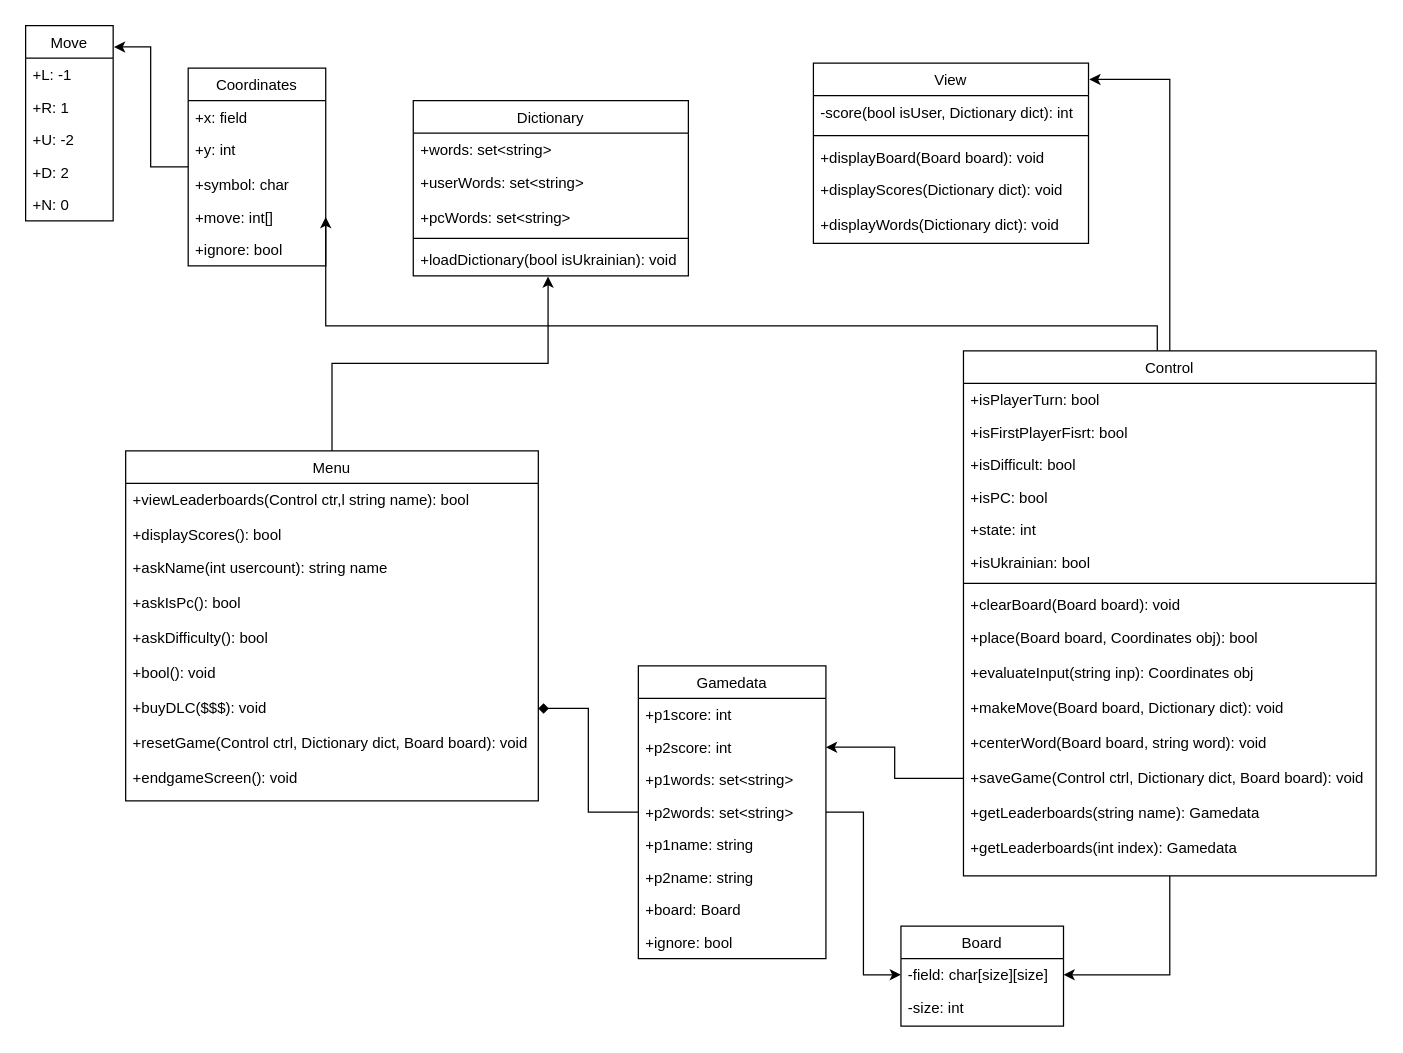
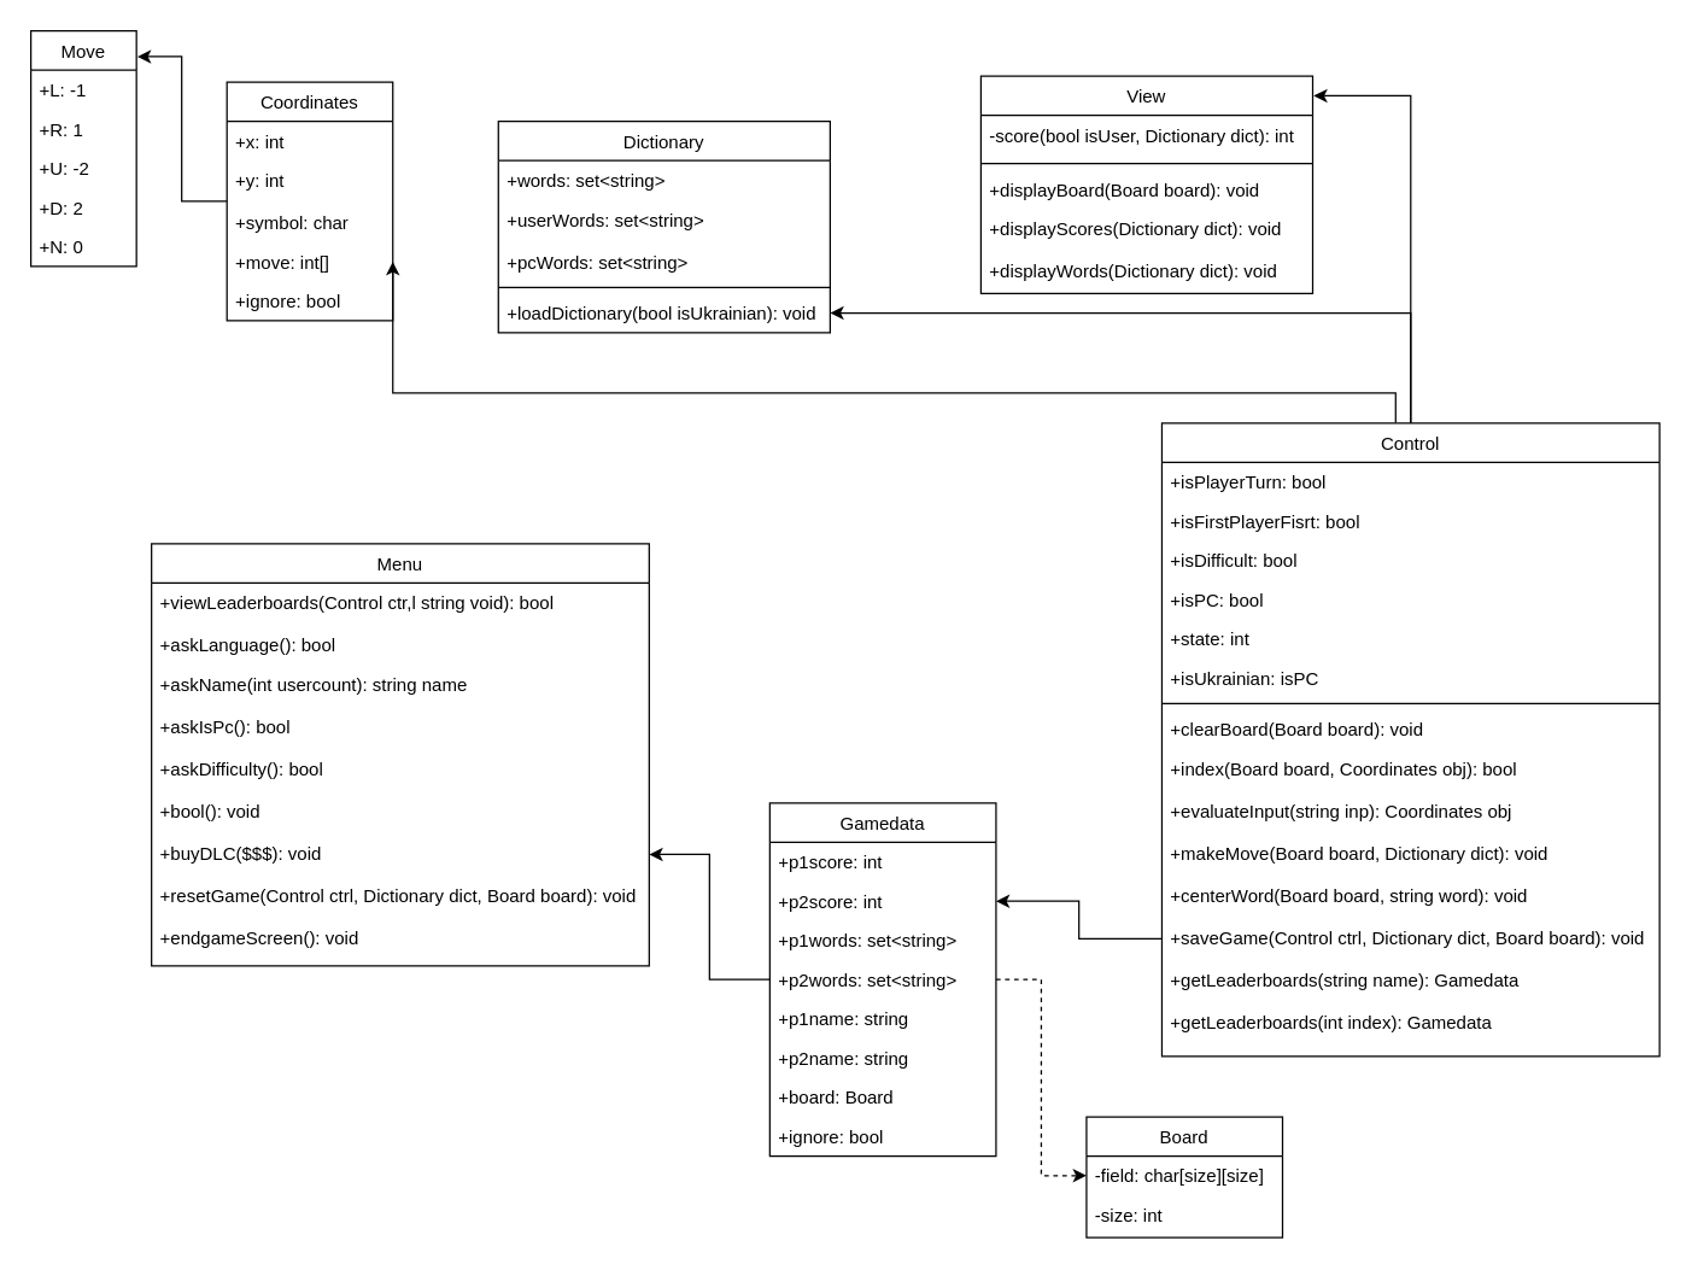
- <mxCell id="12" value="+x: field" style="text;align=left;verticalAlign=top;spacingLeft=4;spacingRight=4;overflow=hidden;rotatable=0;points=[[0,0.5],[1,0.5]];portConstraint=eastwest;" parent="11" vertex="1"><mxGeometry y="26" width="110" height="26" as="geometry" /></mxCell>
+ <mxCell id="12" value="+x: int" style="text;align=left;verticalAlign=top;spacingLeft=4;spacingRight=4;overflow=hidden;rotatable=0;points=[[0,0.5],[1,0.5]];portConstraint=eastwest;" parent="11" vertex="1"><mxGeometry y="26" width="110" height="26" as="geometry" /></mxCell>
+ <mxCell id="23" style="edgeStyle=orthogonalEdgeStyle;rounded=0;orthogonalLoop=1;jettySize=auto;html=1;entryX=1;entryY=0.5;entryDx=0;entryDy=0;" parent="1" source="26" target="7" edge="1"><mxGeometry relative="1" as="geometry" /></mxCell>
- <mxCell id="52" style="edgeStyle=orthogonalEdgeStyle;rounded=0;orthogonalLoop=1;jettySize=auto;html=1;entryX=0.49;entryY=1.023;entryDx=0;entryDy=0;entryPerimeter=0;" parent="1" source="42" target="7" edge="1"><mxGeometry relative="1" as="geometry" /></mxCell>
- <mxCell id="43" value="+viewLeaderboards(Control ctr,l string name): bool" style="text;align=left;verticalAlign=top;spacingLeft=4;spacingRight=4;overflow=hidden;rotatable=0;points=[[0,0.5],[1,0.5]];portConstraint=eastwest;" parent="42" vertex="1"><mxGeometry y="26" width="330" height="28" as="geometry" /></mxCell>
+ <mxCell id="43" value="+viewLeaderboards(Control ctr,l string void): bool" style="text;align=left;verticalAlign=top;spacingLeft=4;spacingRight=4;overflow=hidden;rotatable=0;points=[[0,0.5],[1,0.5]];portConstraint=eastwest;" parent="42" vertex="1"><mxGeometry y="26" width="330" height="28" as="geometry" /></mxCell>
- <mxCell id="44" value="+displayScores(): bool" style="text;align=left;verticalAlign=top;spacingLeft=4;spacingRight=4;overflow=hidden;rotatable=0;points=[[0,0.5],[1,0.5]];portConstraint=eastwest;" parent="42" vertex="1"><mxGeometry y="54" width="330" height="26" as="geometry" /></mxCell>
+ <mxCell id="44" value="+askLanguage(): bool" style="text;align=left;verticalAlign=top;spacingLeft=4;spacingRight=4;overflow=hidden;rotatable=0;points=[[0,0.5],[1,0.5]];portConstraint=eastwest;" parent="42" vertex="1"><mxGeometry y="54" width="330" height="26" as="geometry" /></mxCell>
- <mxCell id="32" value="+isUkrainian: bool" style="text;align=left;verticalAlign=top;spacingLeft=4;spacingRight=4;overflow=hidden;rotatable=0;points=[[0,0.5],[1,0.5]];portConstraint=eastwest;" parent="26" vertex="1"><mxGeometry y="156" width="330" height="26" as="geometry" /></mxCell>
+ <mxCell id="32" value="+isUkrainian: isPC" style="text;align=left;verticalAlign=top;spacingLeft=4;spacingRight=4;overflow=hidden;rotatable=0;points=[[0,0.5],[1,0.5]];portConstraint=eastwest;" parent="26" vertex="1"><mxGeometry y="156" width="330" height="26" as="geometry" /></mxCell>
- <mxCell id="35" value="+place(Board board, Coordinates obj): bool" style="text;align=left;verticalAlign=top;spacingLeft=4;spacingRight=4;overflow=hidden;rotatable=0;points=[[0,0.5],[1,0.5]];portConstraint=eastwest;" parent="26" vertex="1"><mxGeometry y="216" width="330" height="28" as="geometry" /></mxCell>
+ <mxCell id="35" value="+index(Board board, Coordinates obj): bool" style="text;align=left;verticalAlign=top;spacingLeft=4;spacingRight=4;overflow=hidden;rotatable=0;points=[[0,0.5],[1,0.5]];portConstraint=eastwest;" parent="26" vertex="1"><mxGeometry y="216" width="330" height="28" as="geometry" /></mxCell>
- <mxCell id="55" style="edgeStyle=orthogonalEdgeStyle;rounded=0;orthogonalLoop=1;jettySize=auto;html=1;entryX=1;entryY=0.5;entryDx=0;entryDy=0;endArrow=diamond;" edge="1" parent="1" source="56" target="49"><mxGeometry relative="1" as="geometry" /></mxCell>
+ <mxCell id="55" style="edgeStyle=orthogonalEdgeStyle;rounded=0;orthogonalLoop=1;jettySize=auto;html=1;entryX=1;entryY=0.5;entryDx=0;entryDy=0;" edge="1" parent="1" source="56" target="49"><mxGeometry relative="1" as="geometry" /></mxCell>
- <mxCell id="54" style="edgeStyle=orthogonalEdgeStyle;rounded=0;orthogonalLoop=1;jettySize=auto;html=1;entryX=0;entryY=0.5;entryDx=0;entryDy=0;" parent="1" source="56" target="9" edge="1"><mxGeometry relative="1" as="geometry" /></mxCell>
+ <mxCell id="54" style="edgeStyle=orthogonalEdgeStyle;rounded=0;orthogonalLoop=1;jettySize=auto;html=1;entryX=0;entryY=0.5;entryDx=0;entryDy=0;dashed=1;" parent="1" source="56" target="9" edge="1"><mxGeometry relative="1" as="geometry" /></mxCell>
- <mxCell id="24" style="edgeStyle=orthogonalEdgeStyle;rounded=0;orthogonalLoop=1;jettySize=auto;html=1;entryX=1;entryY=0.5;entryDx=0;entryDy=0;" parent="1" source="26" target="9" edge="1"><mxGeometry relative="1" as="geometry" /></mxCell>
